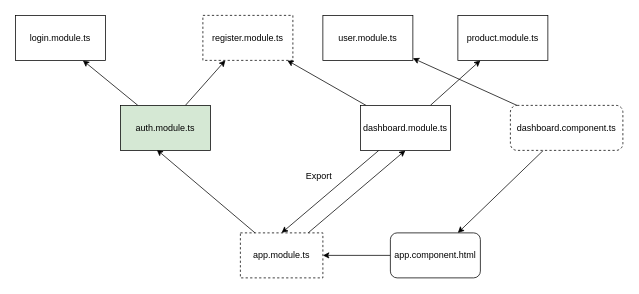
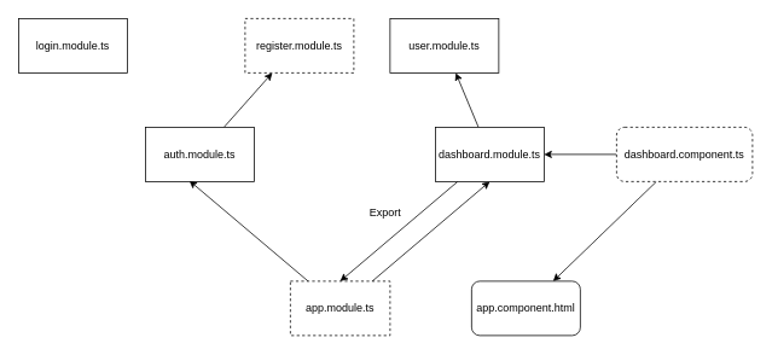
- <mxCell id="15" value="product.module.ts" style="rounded=0;whiteSpace=wrap;html=1;" parent="1" vertex="1"><mxGeometry x="610" y="20" width="120" height="60" as="geometry" /></mxCell>
- <mxCell id="18" value="" style="edgeStyle=none;html=1;" parent="1" source="20" target="14" edge="1"><mxGeometry relative="1" as="geometry" /></mxCell>
+ <mxCell id="18" value="" style="edgeStyle=none;html=1;" parent="1" source="20" target="8" edge="1"><mxGeometry relative="1" as="geometry" /></mxCell>
- <mxCell id="10" style="edgeStyle=none;html=1;entryX=0.75;entryY=1;entryDx=0;entryDy=0;" parent="1" source="11" target="12" edge="1"><mxGeometry relative="1" as="geometry" /></mxCell>
- <mxCell id="5" value="" style="edgeStyle=none;html=1;" parent="1" source="8" target="13" edge="1"><mxGeometry relative="1" as="geometry" /></mxCell>
+ <mxCell id="5" value="" style="edgeStyle=none;html=1;" parent="1" source="8" target="14" edge="1"><mxGeometry relative="1" as="geometry" /></mxCell>
- <mxCell id="6" style="edgeStyle=none;html=1;entryX=0.25;entryY=1;entryDx=0;entryDy=0;" parent="1" source="8" target="15" edge="1"><mxGeometry relative="1" as="geometry" /></mxCell>
- <mxCell id="11" value="auth.module.ts" style="rounded=0;whiteSpace=wrap;html=1;fillColor=#d5e8d4;" parent="1" vertex="1"><mxGeometry x="160" y="140" width="120" height="60" as="geometry" /></mxCell>
+ <mxCell id="11" value="auth.module.ts" style="rounded=0;whiteSpace=wrap;html=1;" parent="1" vertex="1"><mxGeometry x="160" y="140" width="120" height="60" as="geometry" /></mxCell>
- <mxCell id="16" value="" style="edgeStyle=none;html=1;" parent="1" source="17" target="4" edge="1"><mxGeometry relative="1" as="geometry" /></mxCell>
